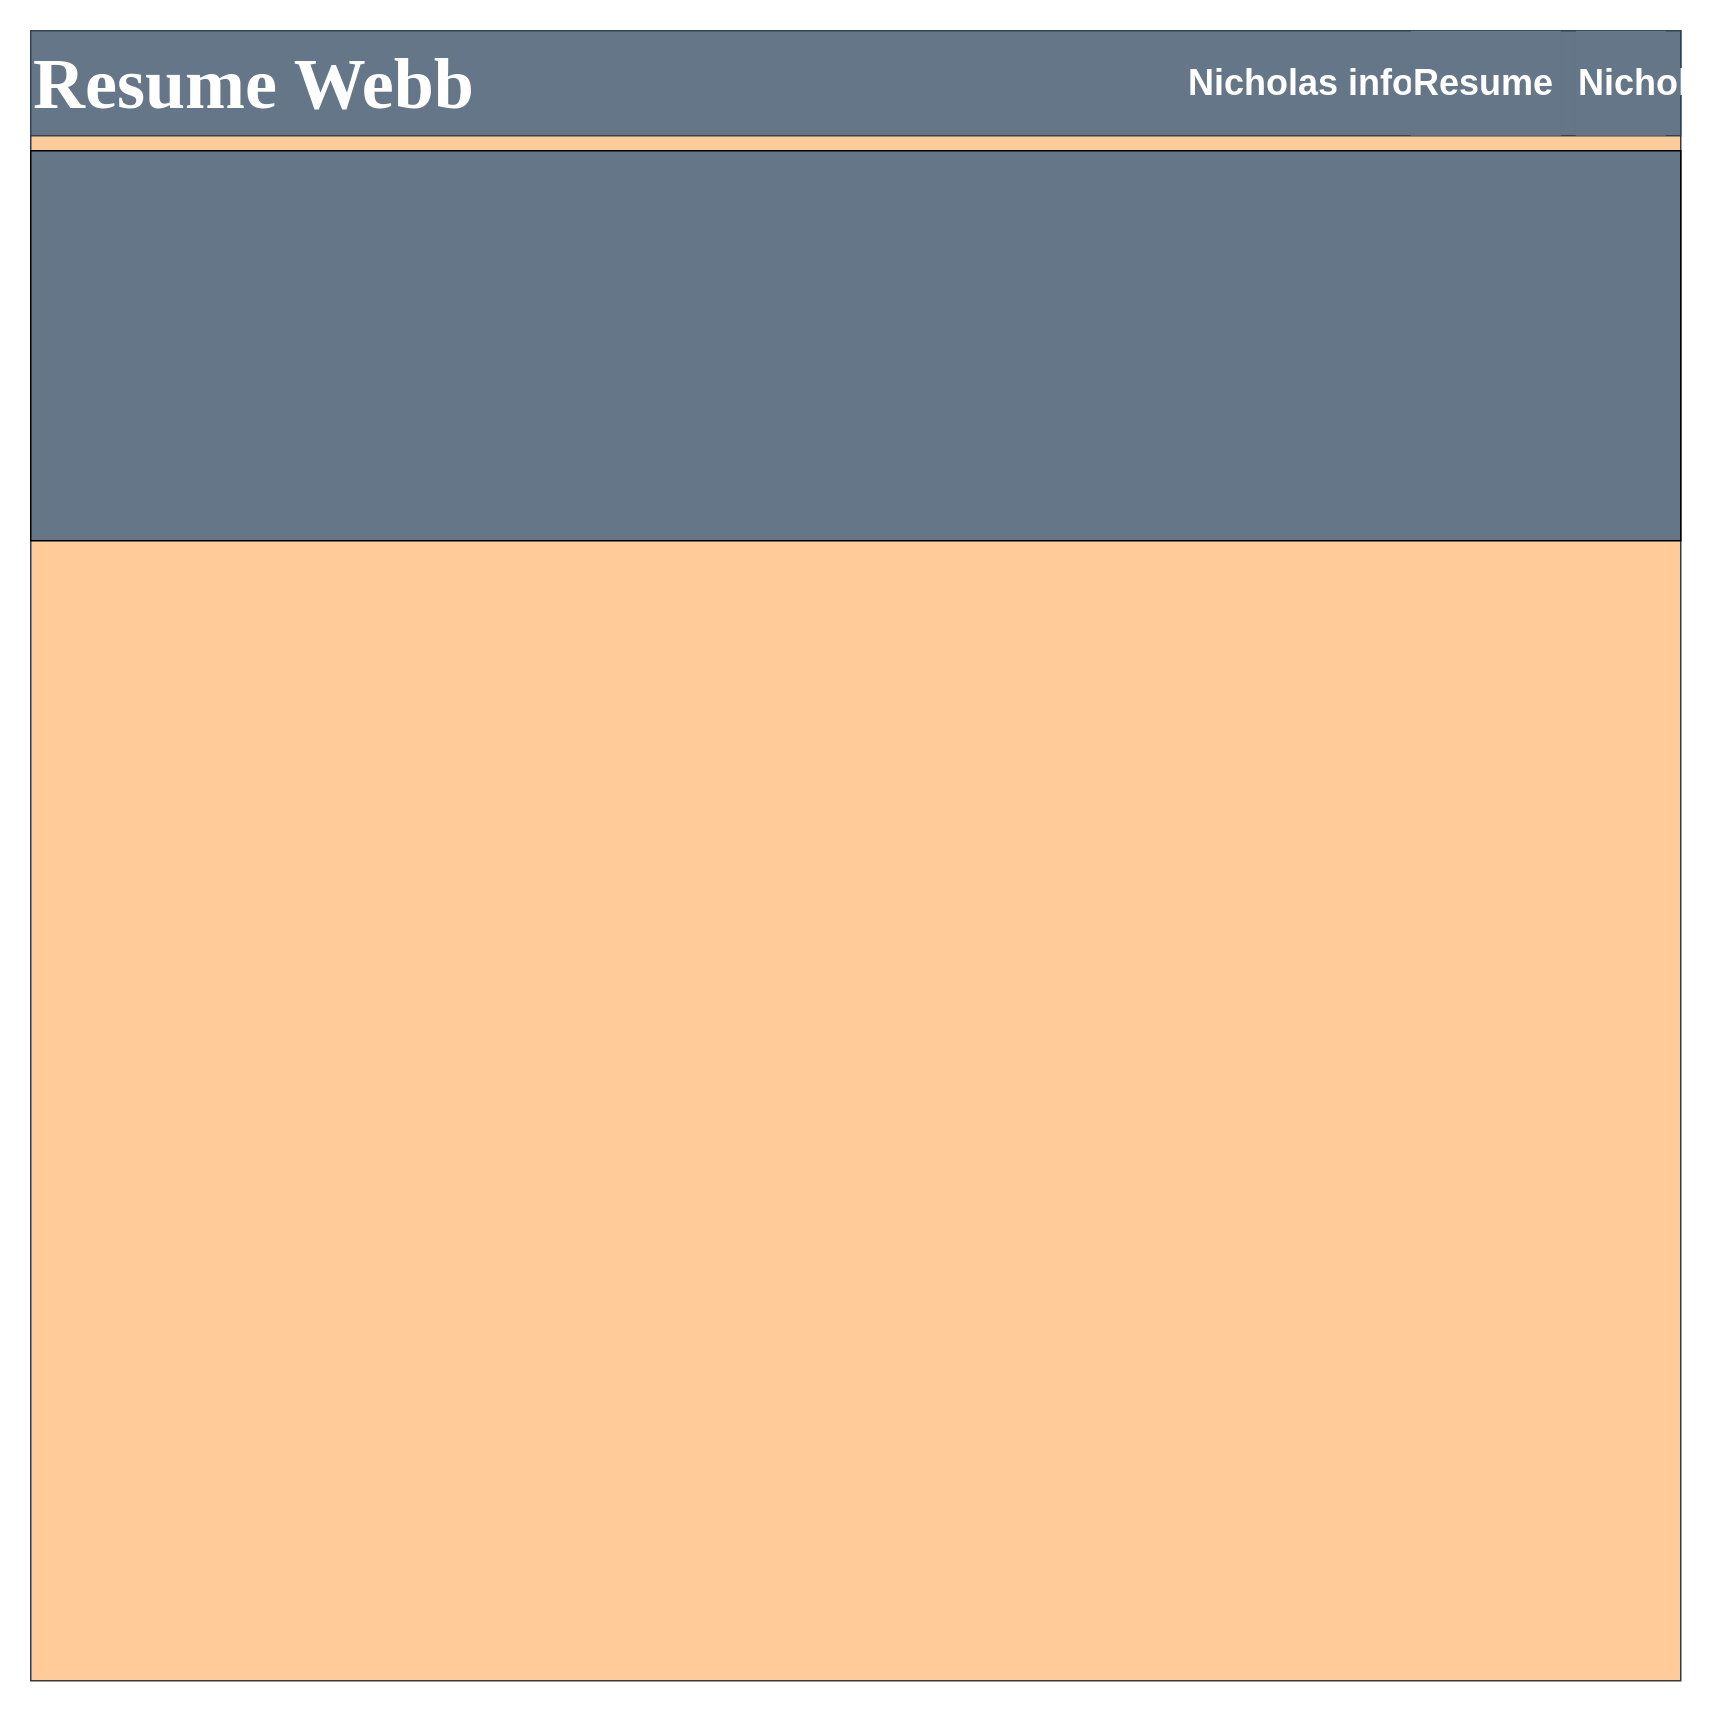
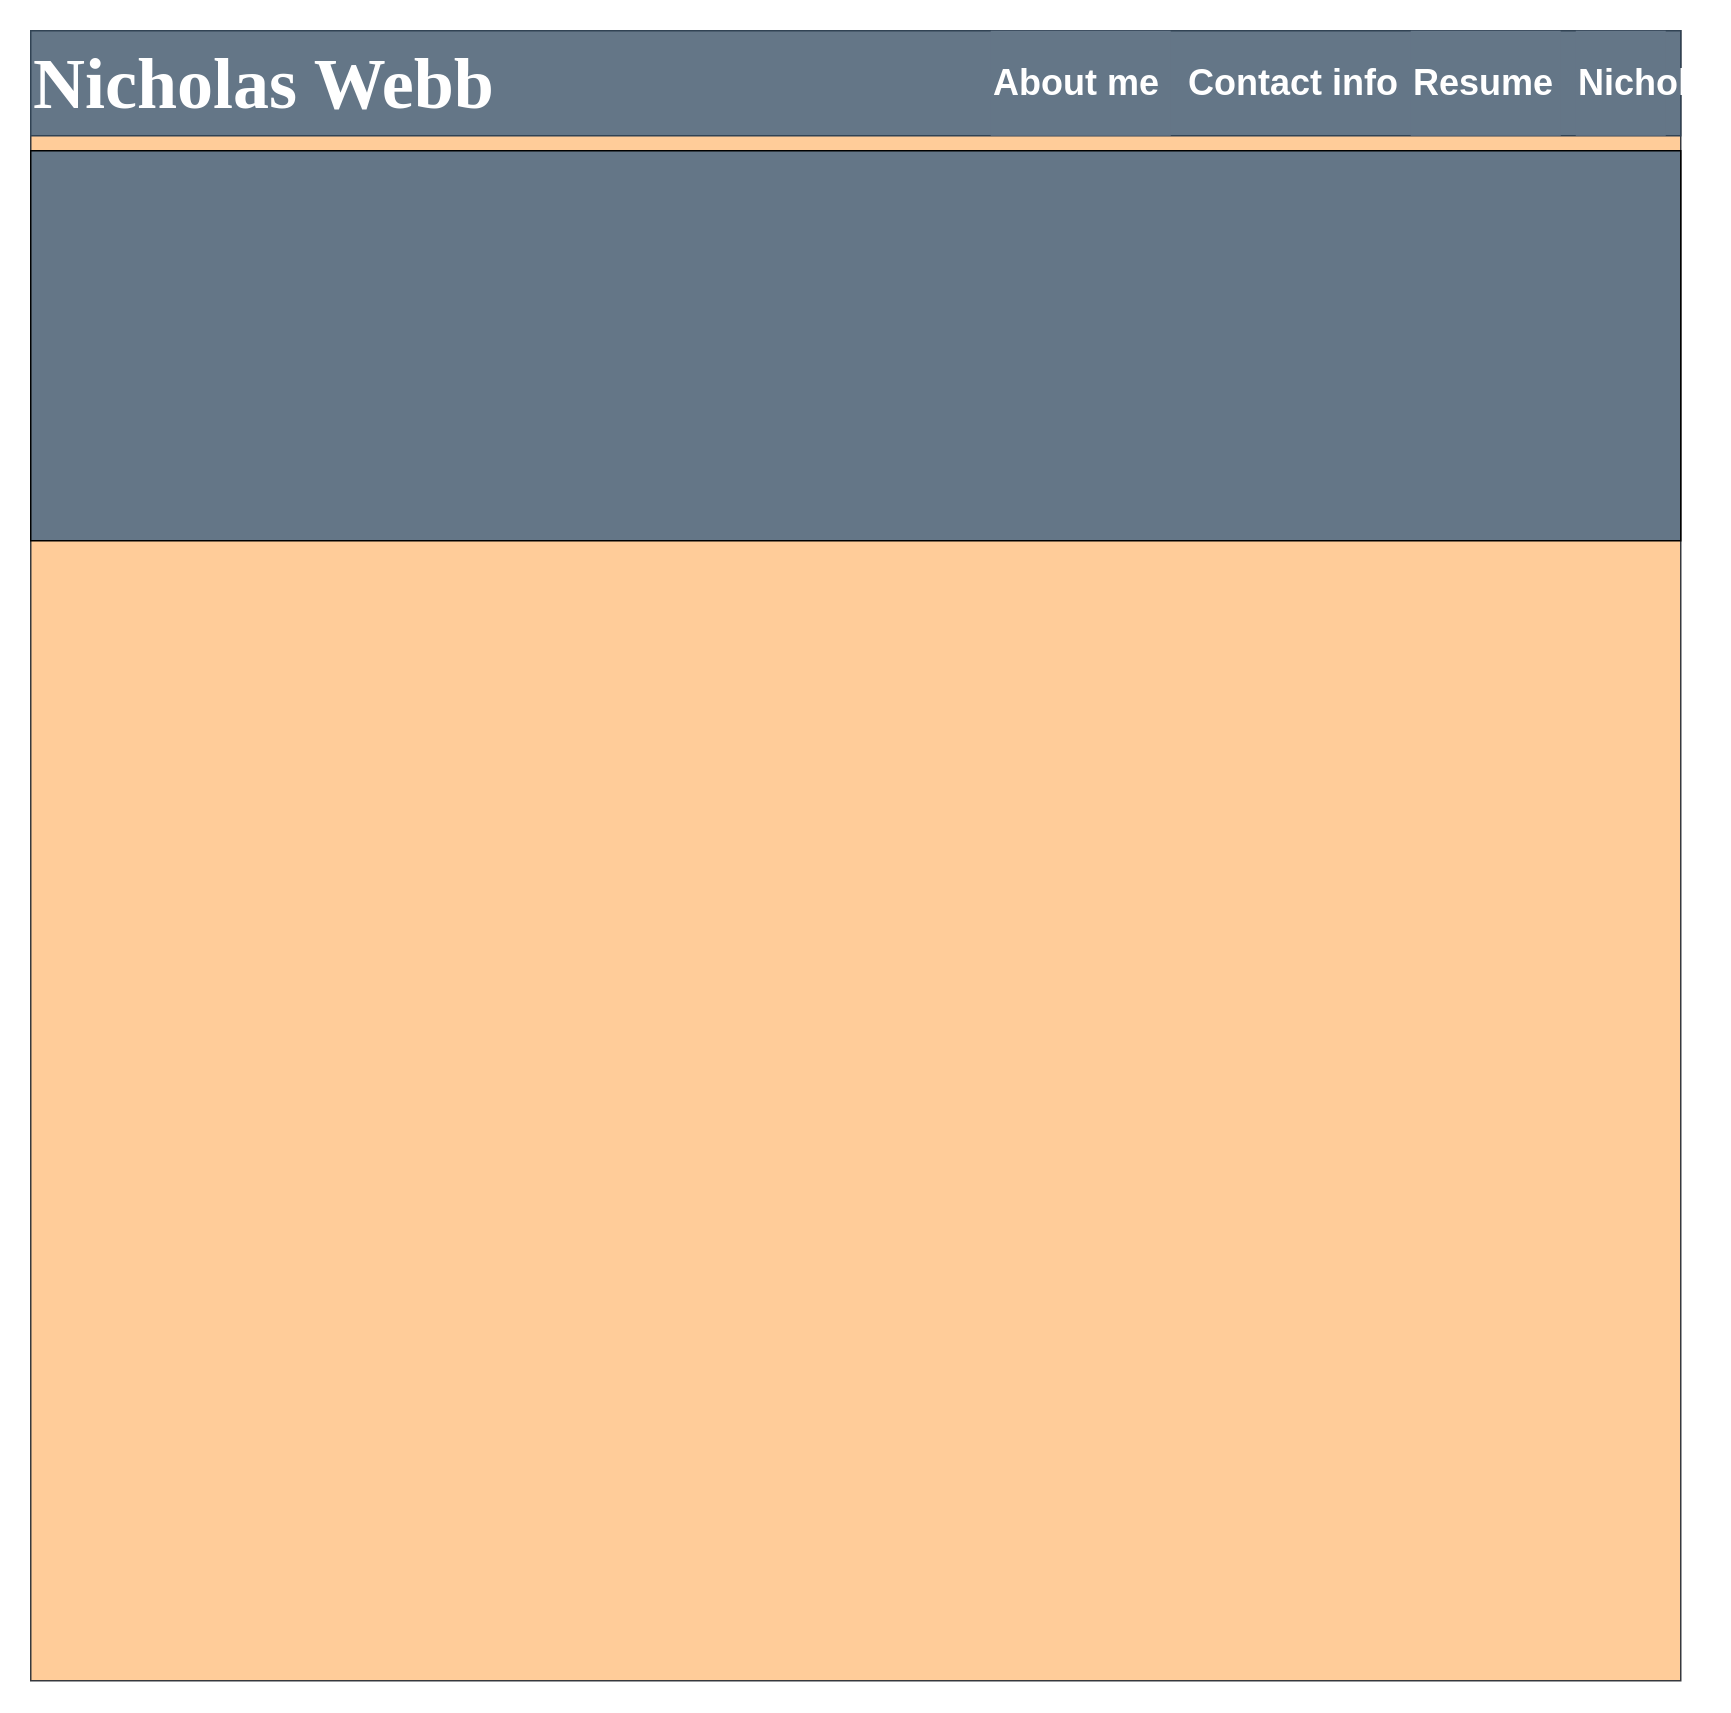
- <mxCell id="3" value="&lt;h1&gt;&lt;font face=&quot;Times New Roman&quot; style=&quot;font-size: 48px&quot;&gt;Resume Webb&lt;/font&gt;&lt;/h1&gt;" style="rounded=0;whiteSpace=wrap;html=1;fillColor=#647687;strokeColor=#314354;fontColor=#ffffff;align=left;" vertex="1" parent="1"><mxGeometry x="20" width="1100" height="70" as="geometry" y="20" /></mxCell>
+ <mxCell id="3" value="&lt;h1&gt;&lt;font face=&quot;Times New Roman&quot; style=&quot;font-size: 48px&quot;&gt;Nicholas Webb&lt;/font&gt;&lt;/h1&gt;" style="rounded=0;whiteSpace=wrap;html=1;fillColor=#647687;strokeColor=#314354;fontColor=#ffffff;align=left;" vertex="1" parent="1"><mxGeometry x="20" width="1100" height="70" as="geometry" y="20" /></mxCell>
+ <mxCell id="4" value="&lt;h1&gt;About me&lt;/h1&gt;" style="rounded=0;whiteSpace=wrap;html=1;fillColor=#647687;strokeColor=none;fontColor=#ffffff;align=left;" vertex="1" parent="1"><mxGeometry x="660" width="120" height="70" as="geometry" y="20" /></mxCell>
- <mxCell id="5" value="&lt;h1&gt;Nicholas info&lt;/h1&gt;" style="rounded=0;whiteSpace=wrap;html=1;fillColor=none;strokeColor=none;fontColor=#ffffff;align=left;" vertex="1" parent="1"><mxGeometry x="790" width="160" height="70" as="geometry" y="20" /></mxCell>
+ <mxCell id="5" value="&lt;h1&gt;Contact info&lt;/h1&gt;" style="rounded=0;whiteSpace=wrap;html=1;fillColor=none;strokeColor=none;fontColor=#ffffff;align=left;" vertex="1" parent="1"><mxGeometry x="790" width="160" height="70" as="geometry" y="20" /></mxCell>
